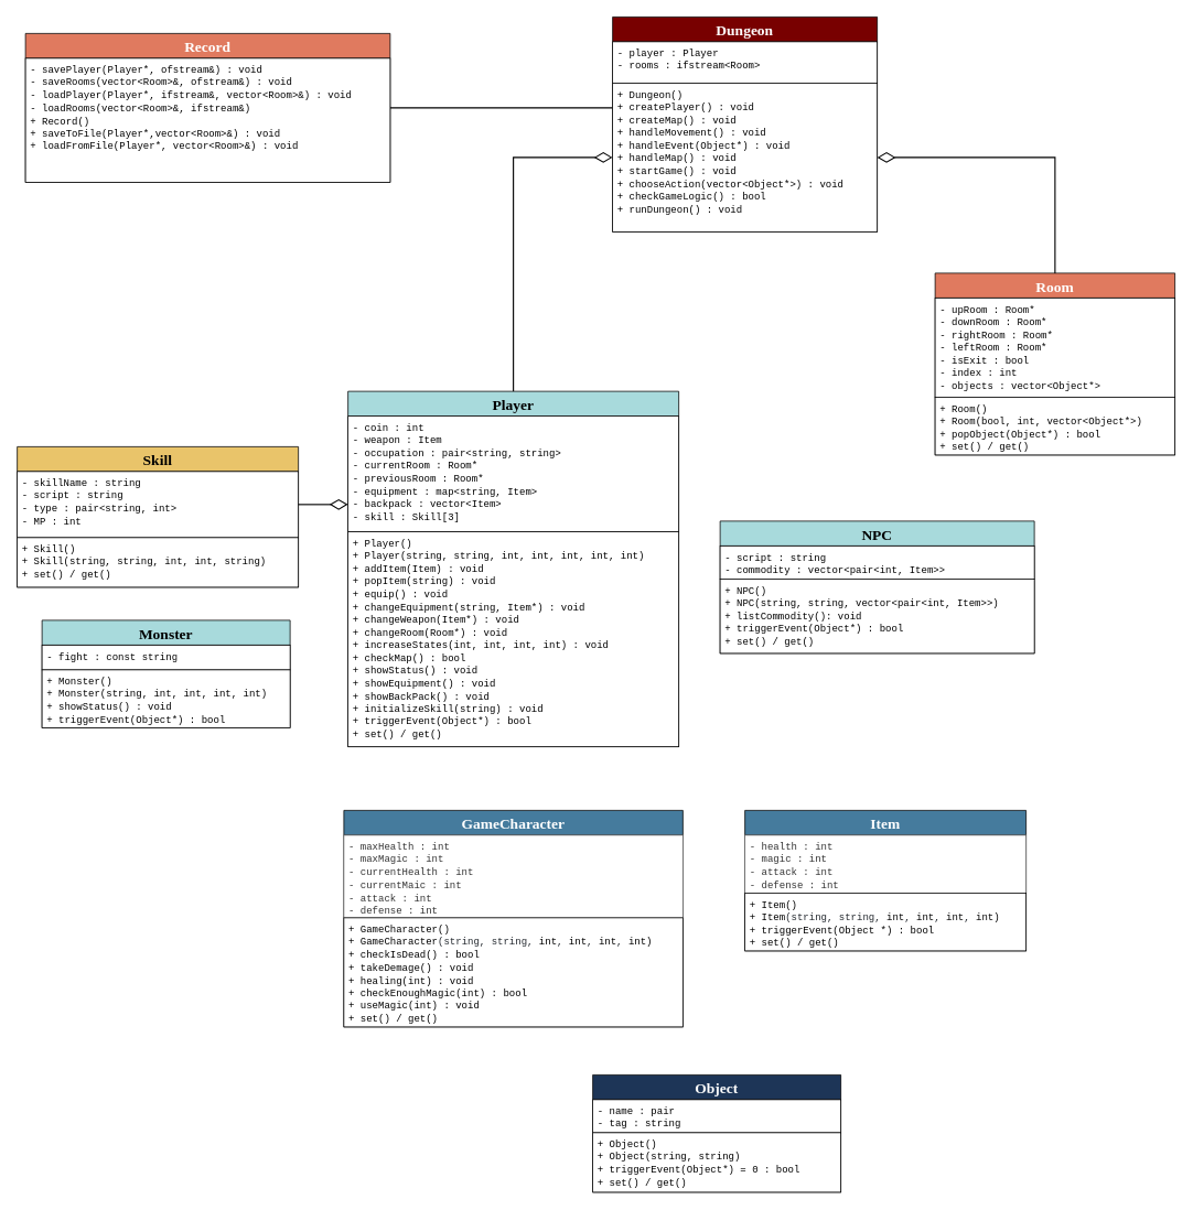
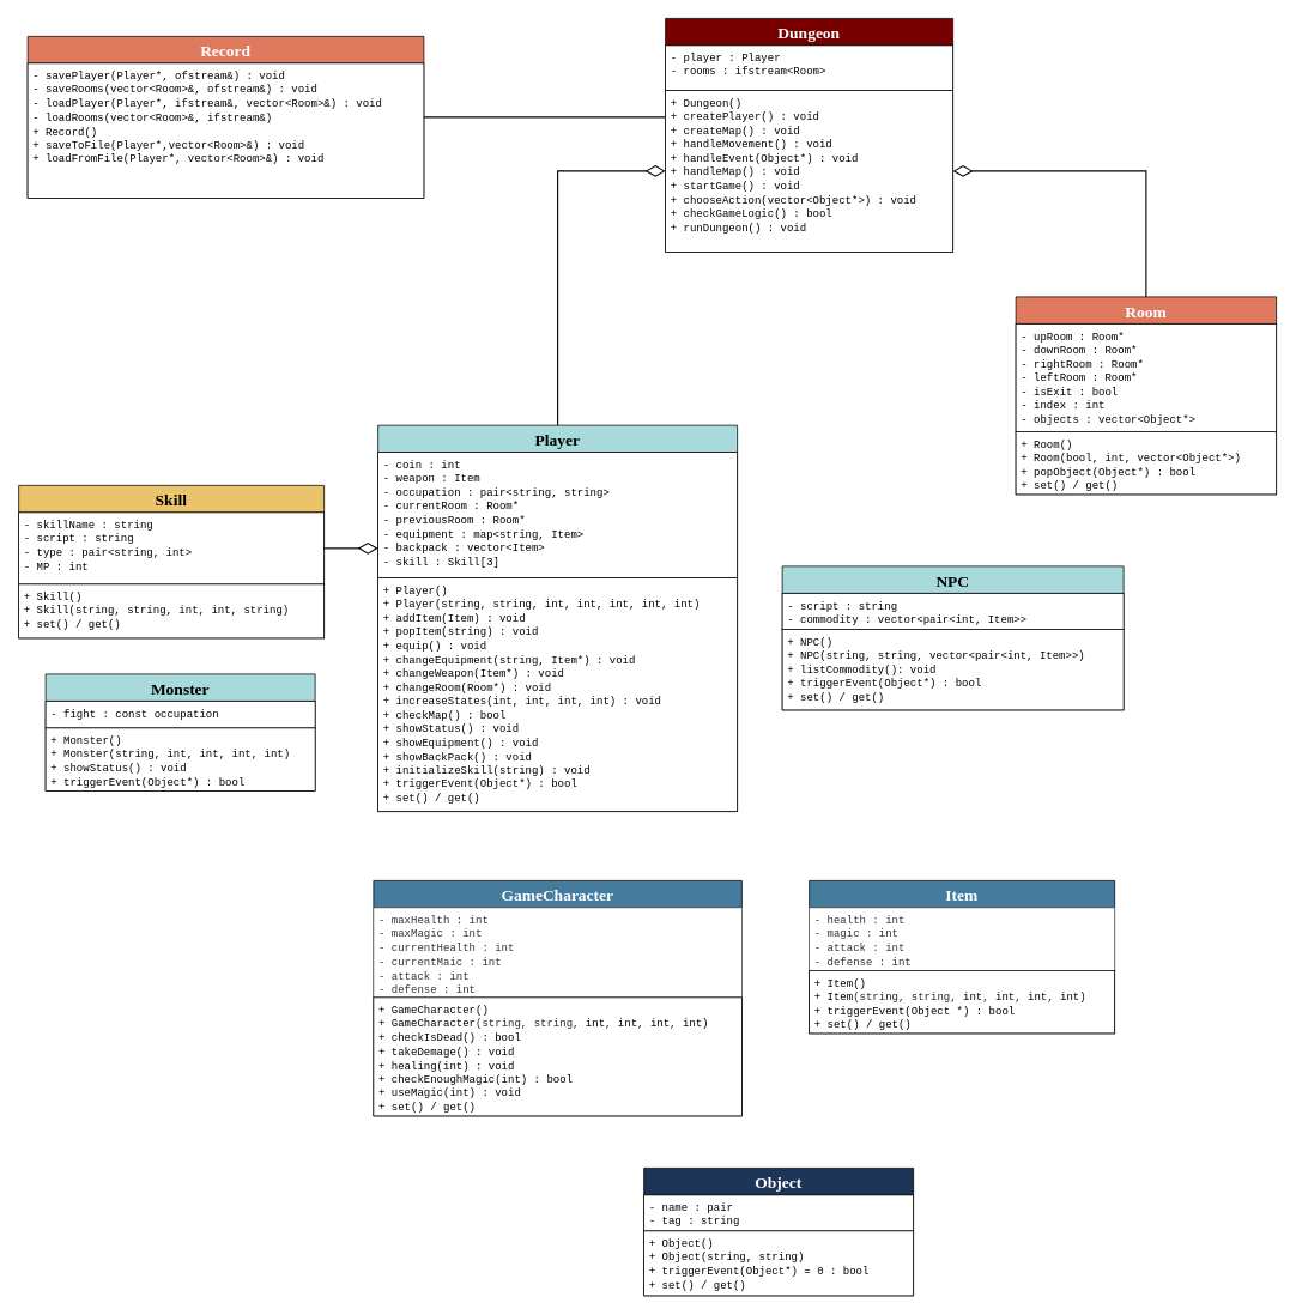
- <mxCell id="15" value="&lt;font face=&quot;ui-monospace, SFMono-Regular, SF Mono, Menlo, Consolas, Liberation Mono, monospace&quot;&gt;- fight : const string&lt;br&gt;&lt;/font&gt;" style="text;strokeColor=default;fillColor=default;align=left;verticalAlign=top;spacingLeft=4;spacingRight=4;overflow=hidden;rotatable=0;points=[[0,0.5],[1,0.5]];portConstraint=eastwest;whiteSpace=wrap;html=1;" parent="14" vertex="1"><mxGeometry y="30" width="300" height="30" as="geometry" /></mxCell>
+ <mxCell id="15" value="&lt;font face=&quot;ui-monospace, SFMono-Regular, SF Mono, Menlo, Consolas, Liberation Mono, monospace&quot;&gt;- fight : const occupation&lt;br&gt;&lt;/font&gt;" style="text;strokeColor=default;fillColor=default;align=left;verticalAlign=top;spacingLeft=4;spacingRight=4;overflow=hidden;rotatable=0;points=[[0,0.5],[1,0.5]];portConstraint=eastwest;whiteSpace=wrap;html=1;" parent="14" vertex="1"><mxGeometry y="30" width="300" height="30" as="geometry" /></mxCell>
